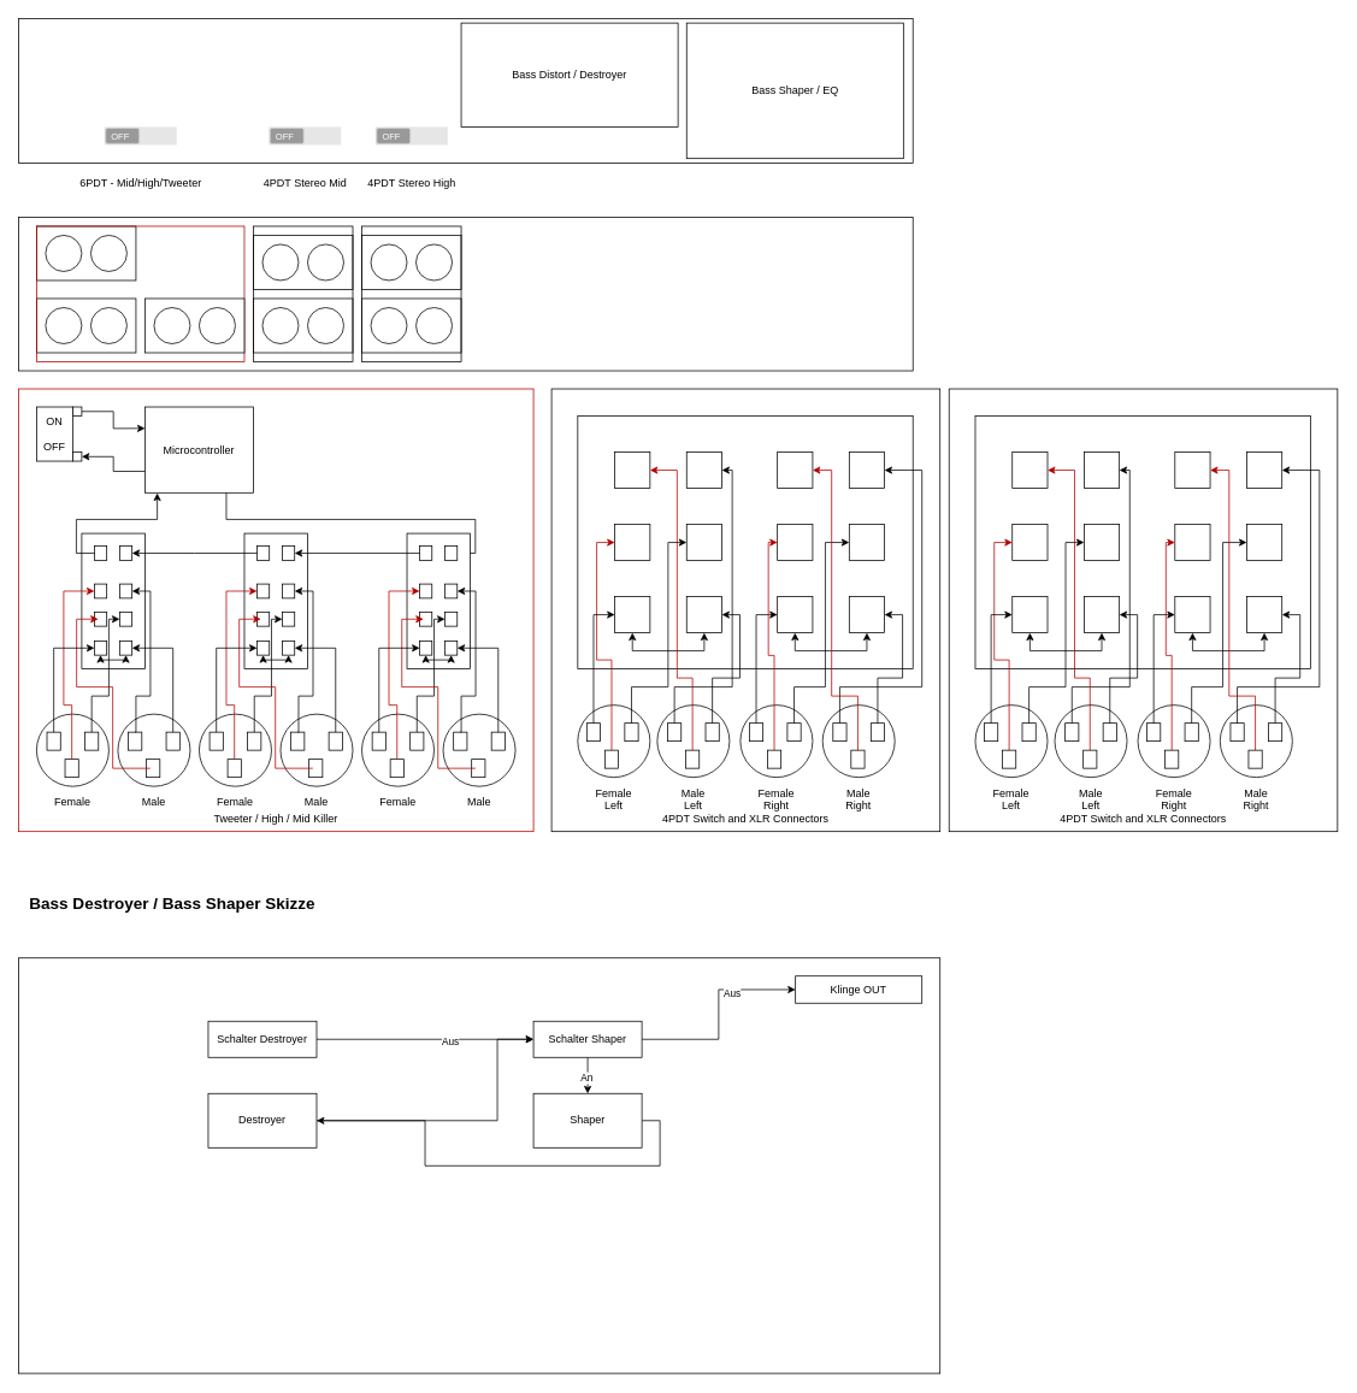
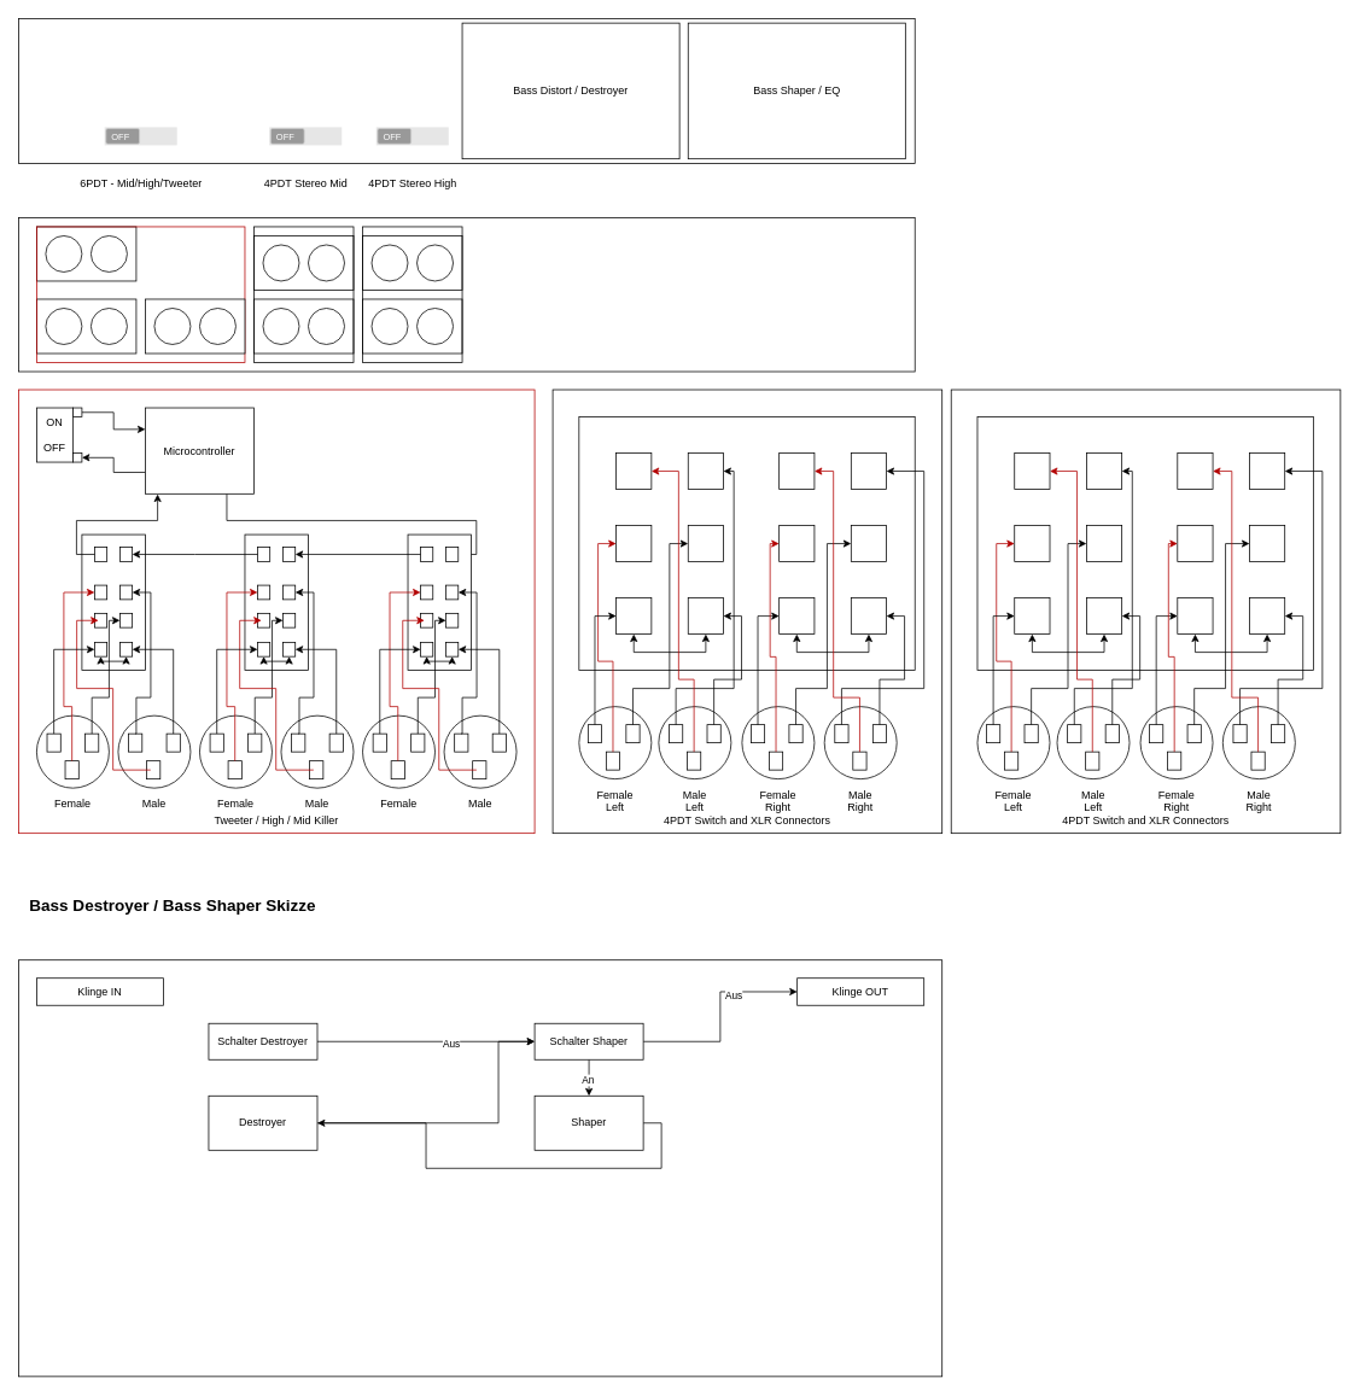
- <mxCell id="232" value="Bass Distort / Destroyer" style="rounded=0;whiteSpace=wrap;html=1;" vertex="1" parent="1"><mxGeometry x="510" y="25" width="240" height="115" as="geometry" /></mxCell>
+ <mxCell id="232" value="Bass Distort / Destroyer" style="rounded=0;whiteSpace=wrap;html=1;" vertex="1" parent="1"><mxGeometry x="510" y="25" width="240" height="150" as="geometry" /></mxCell>
+ <mxCell id="236" value="Klinge IN" style="rounded=0;whiteSpace=wrap;html=1;" vertex="1" parent="1"><mxGeometry x="40" y="1080" width="140" height="30" as="geometry" /></mxCell>
